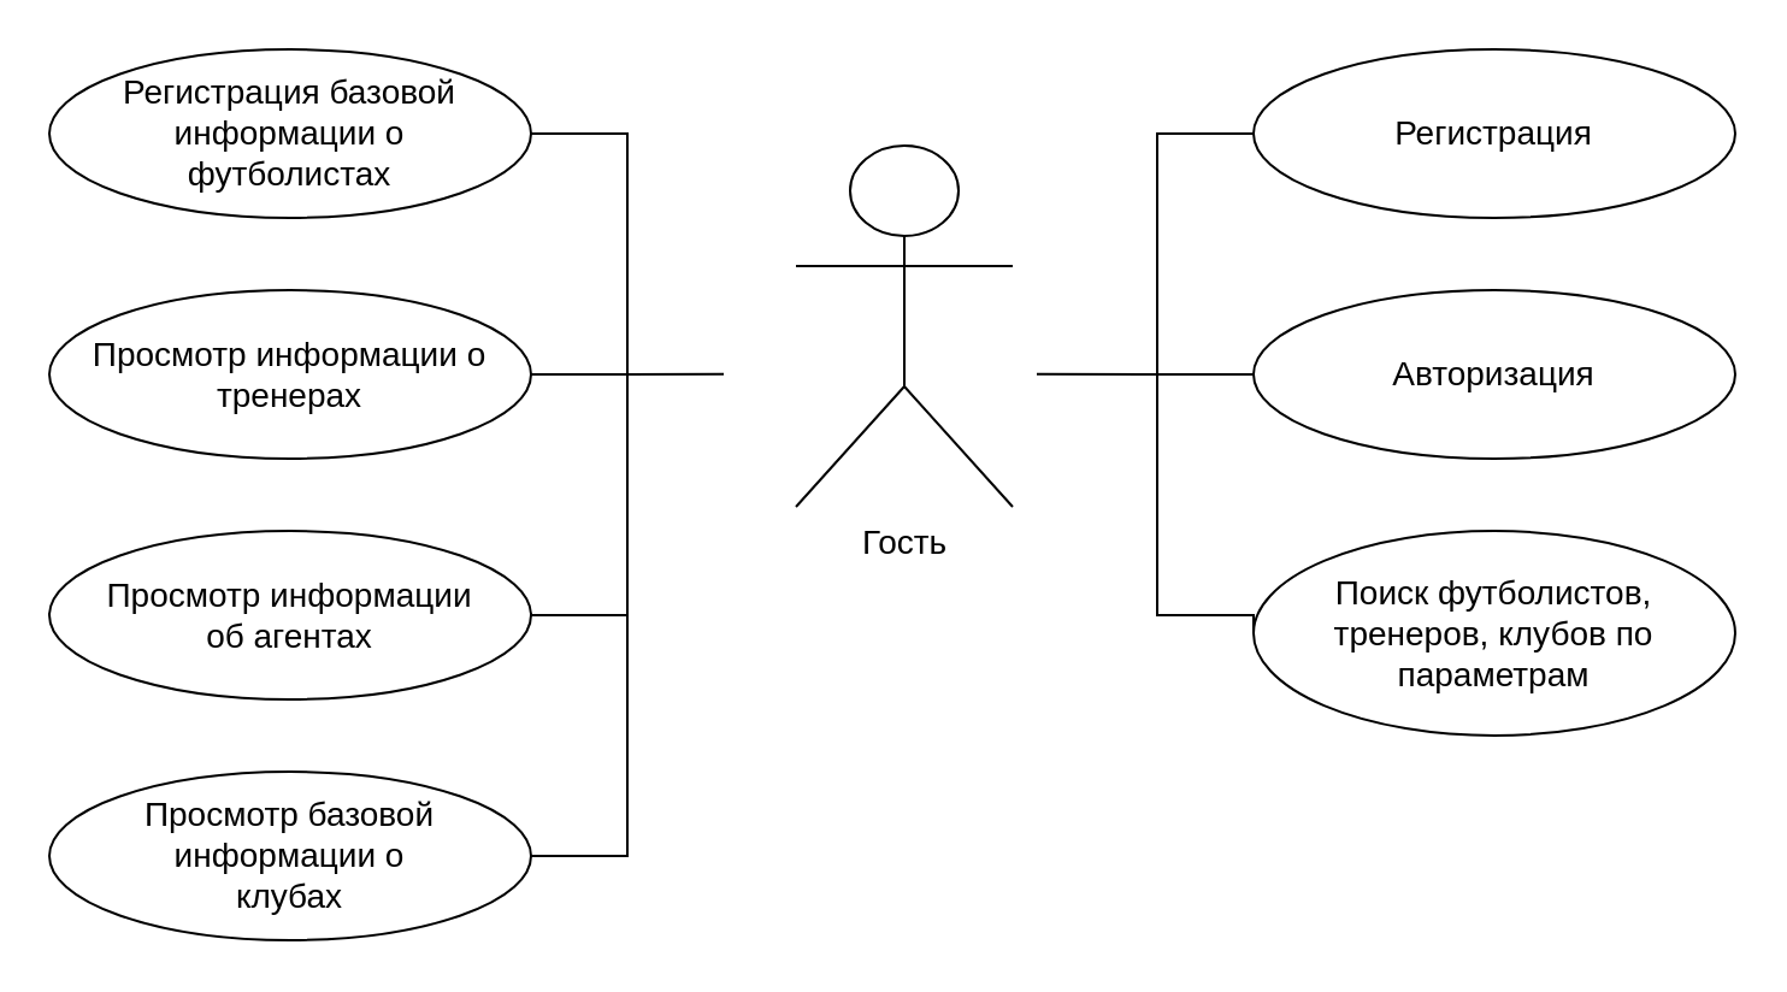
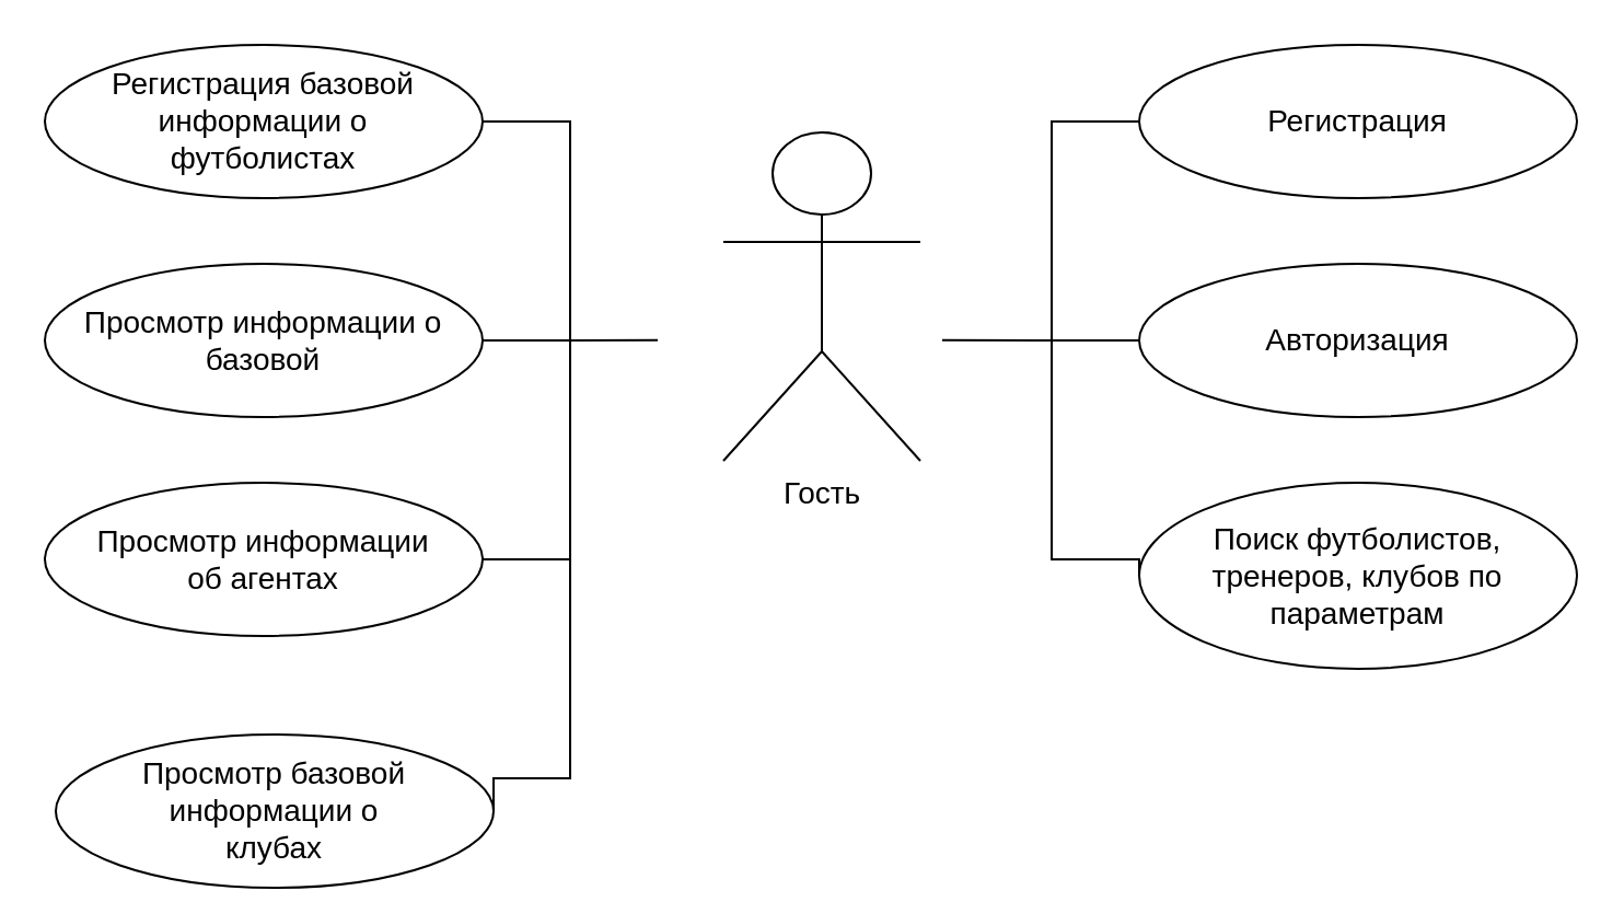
- <mxCell id="10" value="Просмотр информации о &lt;br&gt;тренерах" style="ellipse;whiteSpace=wrap;html=1;fontSize=14;" parent="1" vertex="1"><mxGeometry x="20" y="120" width="200" height="70" as="geometry" /></mxCell>
+ <mxCell id="10" value="Просмотр информации о &lt;br&gt;базовой" style="ellipse;whiteSpace=wrap;html=1;fontSize=14;" parent="1" vertex="1"><mxGeometry x="20" y="120" width="200" height="70" as="geometry" /></mxCell>
- <mxCell id="11" value="Просмотр базовой информации о &lt;br&gt;клубах" style="ellipse;whiteSpace=wrap;html=1;fontSize=14;" parent="1" vertex="1"><mxGeometry x="20" y="320" width="200" height="70" as="geometry" /></mxCell>
+ <mxCell id="11" value="Просмотр базовой информации о &lt;br&gt;клубах" style="ellipse;whiteSpace=wrap;html=1;fontSize=14;" parent="1" vertex="1"><mxGeometry x="25" y="335" width="200" height="70" as="geometry" /></mxCell>
